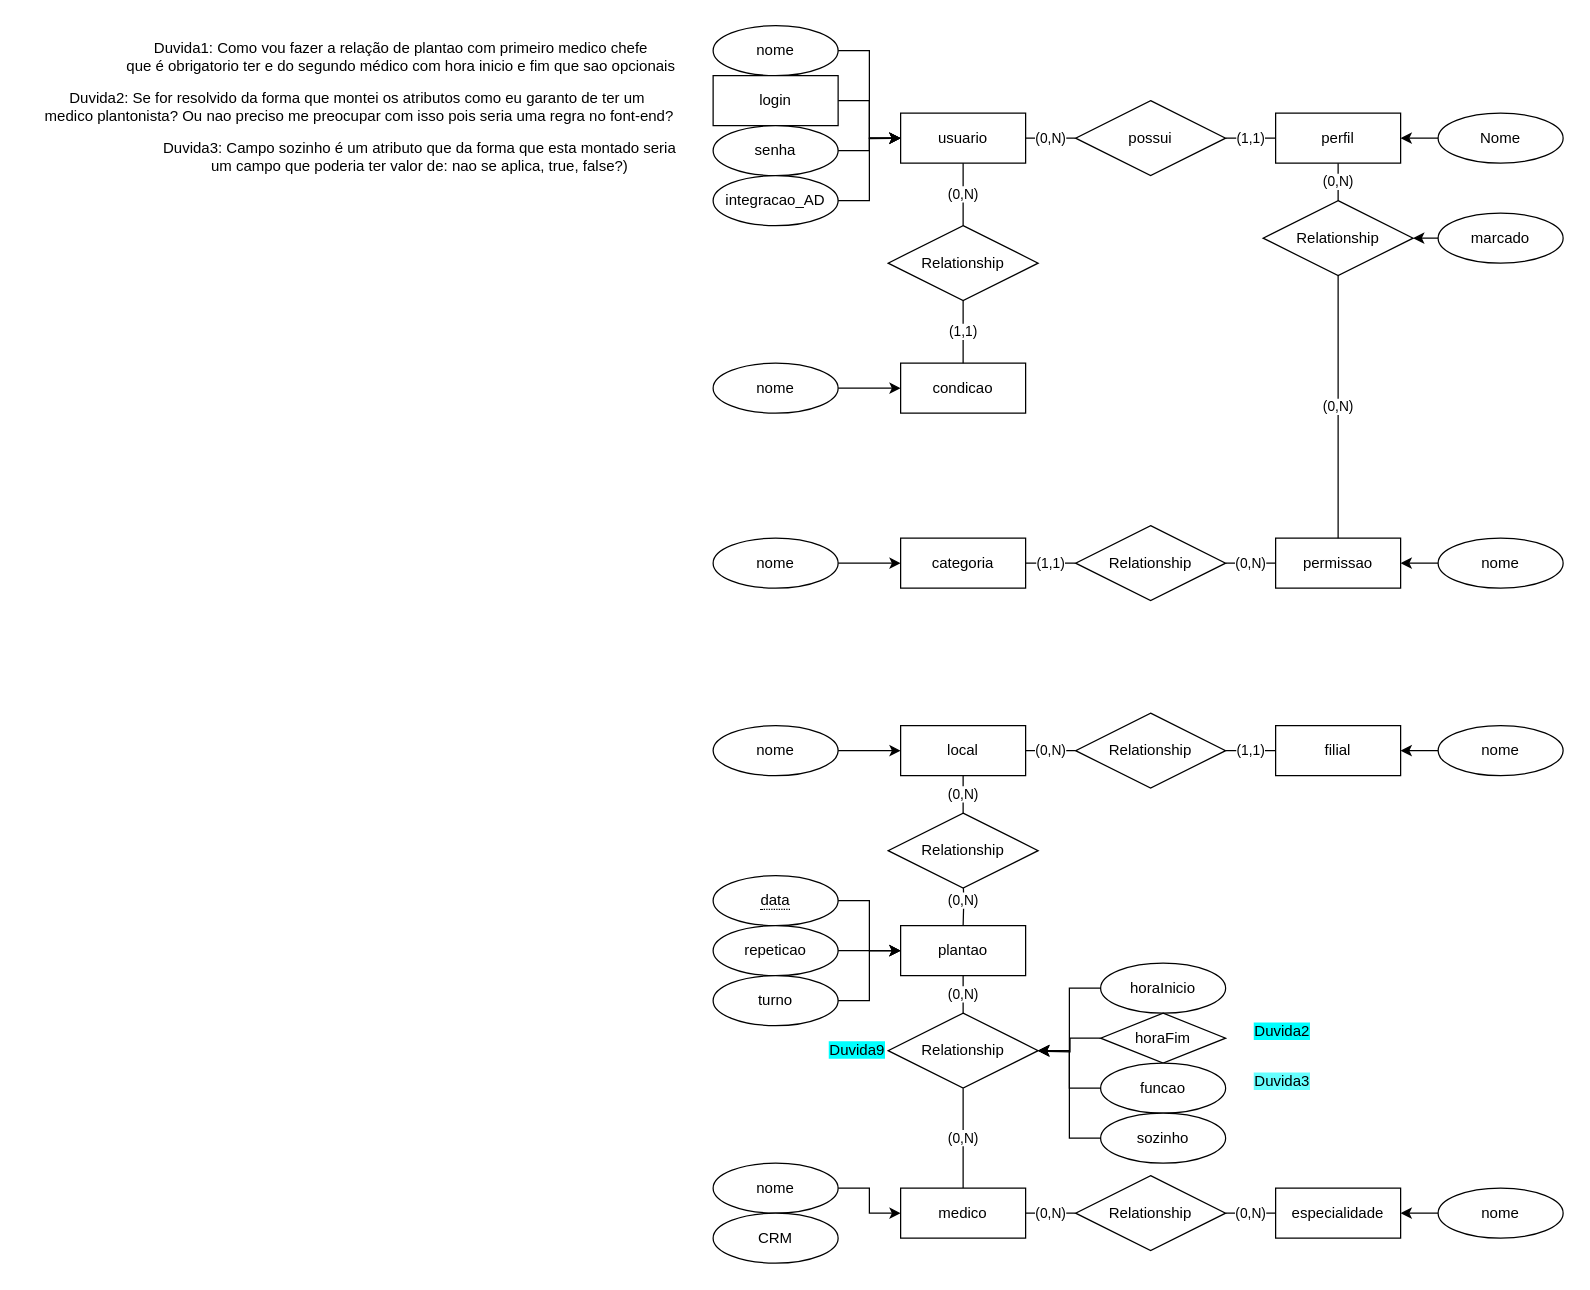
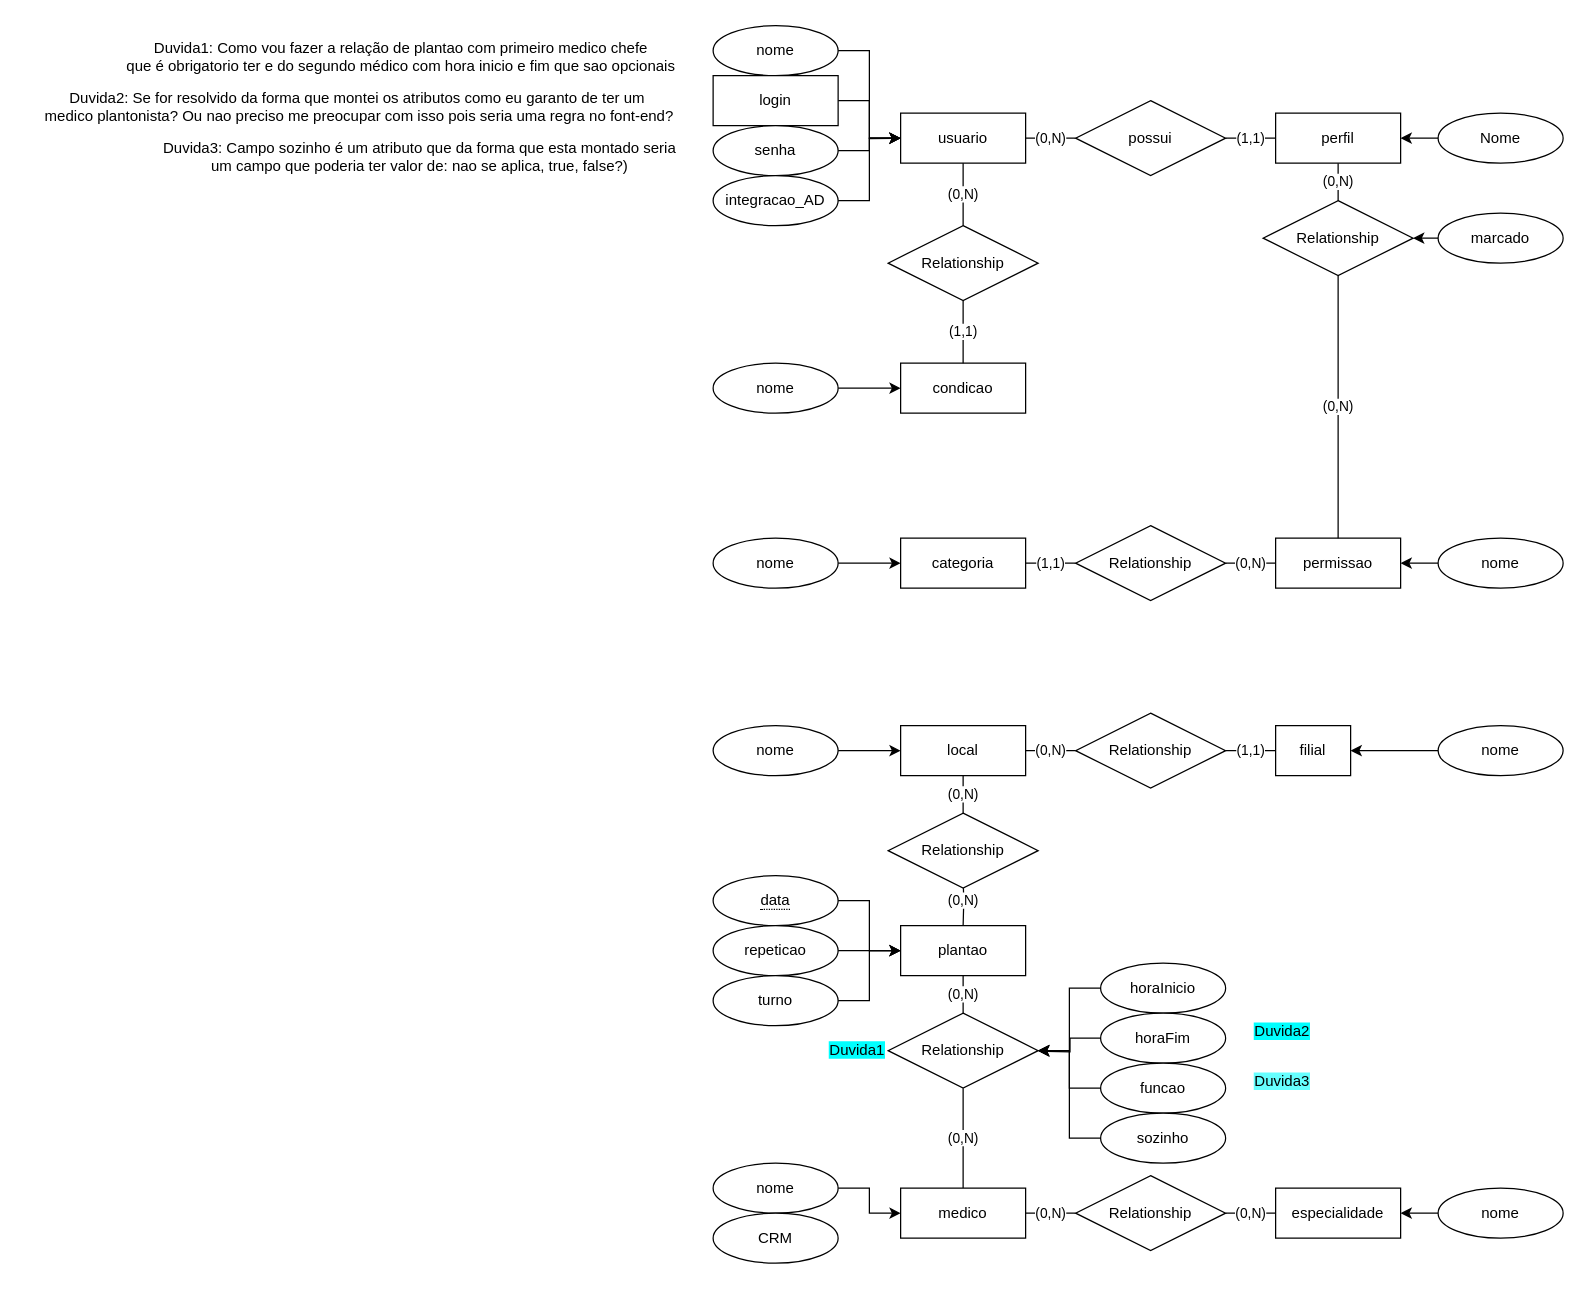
- <mxCell id="37" value="filial" style="whiteSpace=wrap;html=1;align=center;" vertex="1" parent="1"><mxGeometry x="1020" y="580" width="100" height="40" as="geometry" /></mxCell>
+ <mxCell id="37" value="filial" style="whiteSpace=wrap;html=1;align=center;" vertex="1" parent="1"><mxGeometry x="1020" y="580" width="60" height="40" as="geometry" /></mxCell>
- <mxCell id="74" value="horaFim" style="rhombus;whiteSpace=wrap;html=1;align=center;" vertex="1" parent="1"><mxGeometry x="880" y="810" width="100" height="40" as="geometry" /></mxCell>
+ <mxCell id="74" value="horaFim" style="ellipse;whiteSpace=wrap;html=1;align=center;" vertex="1" parent="1"><mxGeometry x="880" y="810" width="100" height="40" as="geometry" /></mxCell>
- <mxCell id="69" value="&lt;span style=&quot;background-color: rgb(0, 255, 255);&quot;&gt;Duvida9&lt;/span&gt;" style="text;html=1;align=center;verticalAlign=middle;resizable=0;points=[];autosize=1;strokeColor=none;fillColor=none;" vertex="1" parent="1"><mxGeometry x="650" y="825" width="70" height="30" as="geometry" /></mxCell>
+ <mxCell id="69" value="&lt;span style=&quot;background-color: rgb(0, 255, 255);&quot;&gt;Duvida1&lt;/span&gt;" style="text;html=1;align=center;verticalAlign=middle;resizable=0;points=[];autosize=1;strokeColor=none;fillColor=none;" vertex="1" parent="1"><mxGeometry x="650" y="825" width="70" height="30" as="geometry" /></mxCell>
